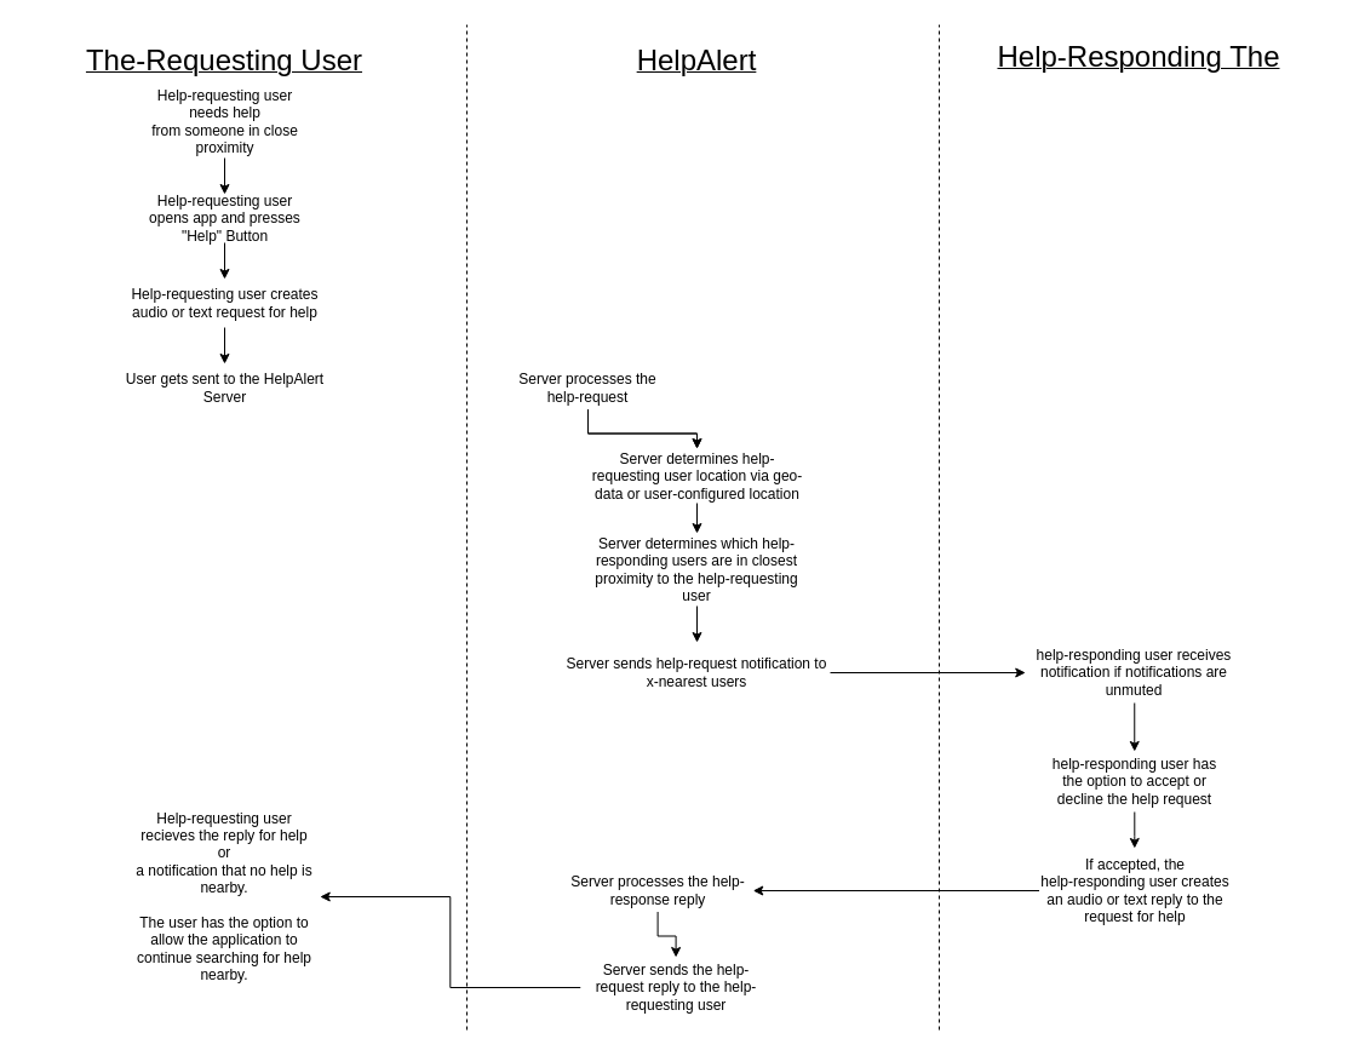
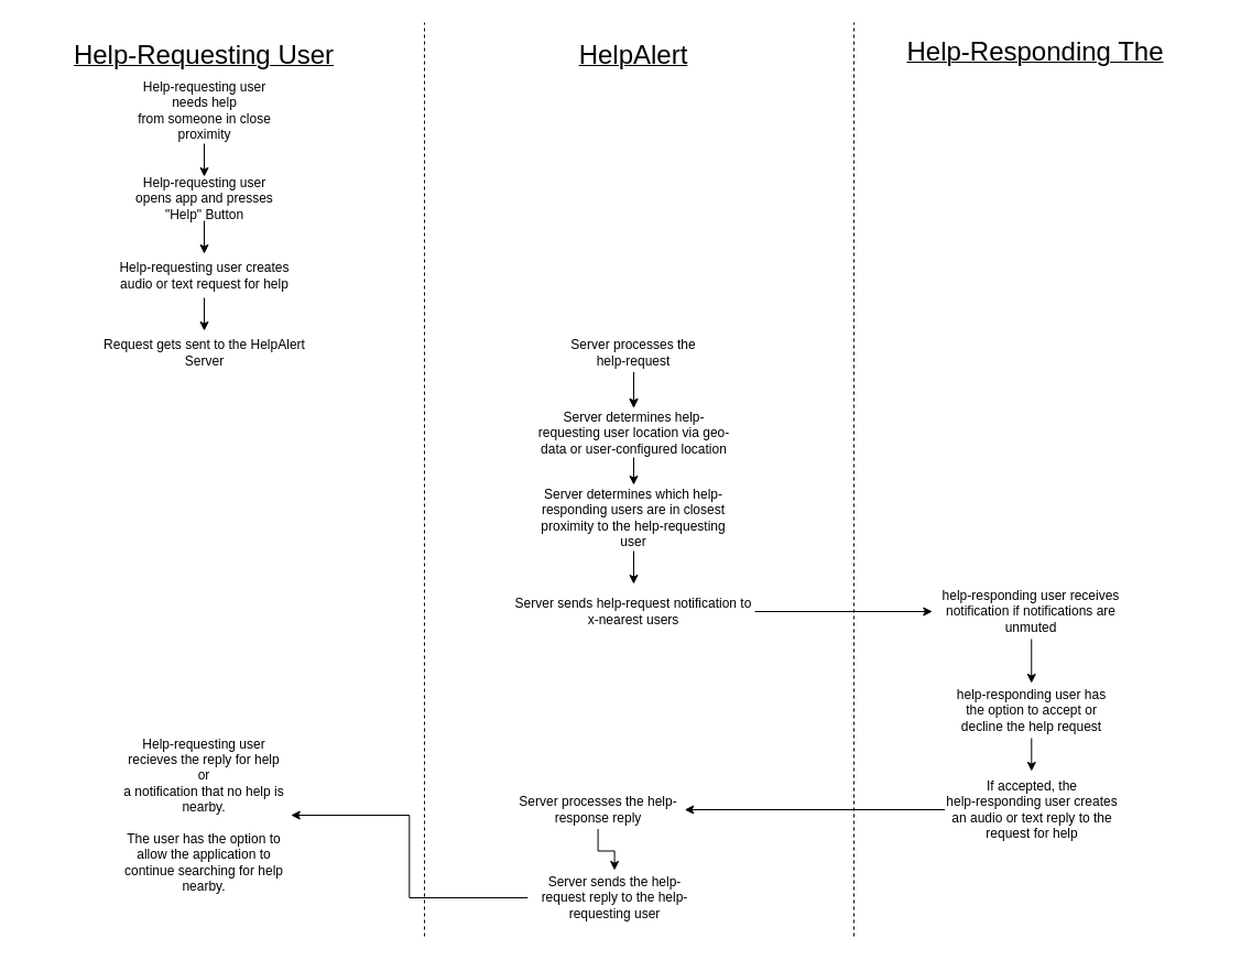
- <mxCell id="4" value="&lt;u&gt;&lt;font style=&quot;font-size: 24px&quot;&gt;The-Requesting User&lt;br&gt;&lt;/font&gt;&lt;/u&gt;" style="text;html=1;strokeColor=none;fillColor=none;align=center;verticalAlign=middle;whiteSpace=wrap;rounded=0;" vertex="1" parent="1"><mxGeometry x="20" y="40" width="330" height="20" as="geometry" /></mxCell>
+ <mxCell id="4" value="&lt;u&gt;&lt;font style=&quot;font-size: 24px&quot;&gt;Help-Requesting User&lt;br&gt;&lt;/font&gt;&lt;/u&gt;" style="text;html=1;strokeColor=none;fillColor=none;align=center;verticalAlign=middle;whiteSpace=wrap;rounded=0;" vertex="1" parent="1"><mxGeometry x="20" y="40" width="330" height="20" as="geometry" /></mxCell>
- <mxCell id="11" value="User gets sent to the HelpAlert Server" style="text;html=1;strokeColor=none;fillColor=none;align=center;verticalAlign=middle;whiteSpace=wrap;rounded=0;" vertex="1" parent="1"><mxGeometry x="92.5" y="300" width="185" height="40" as="geometry" /></mxCell>
+ <mxCell id="11" value="Request gets sent to the HelpAlert Server" style="text;html=1;strokeColor=none;fillColor=none;align=center;verticalAlign=middle;whiteSpace=wrap;rounded=0;" vertex="1" parent="1"><mxGeometry x="92.5" y="300" width="185" height="40" as="geometry" /></mxCell>
- <mxCell id="14" value="Server processes the help-request" style="text;html=1;strokeColor=none;fillColor=none;align=center;verticalAlign=middle;whiteSpace=wrap;rounded=0;" vertex="1" parent="1"><mxGeometry x="415" y="302.5" width="140" height="35" as="geometry" /></mxCell>
+ <mxCell id="14" value="Server processes the help-request" style="text;html=1;strokeColor=none;fillColor=none;align=center;verticalAlign=middle;whiteSpace=wrap;rounded=0;" vertex="1" parent="1"><mxGeometry x="505" y="302.5" width="140" height="35" as="geometry" /></mxCell>
